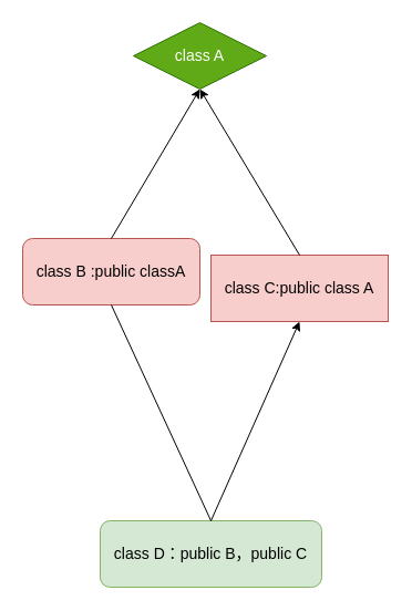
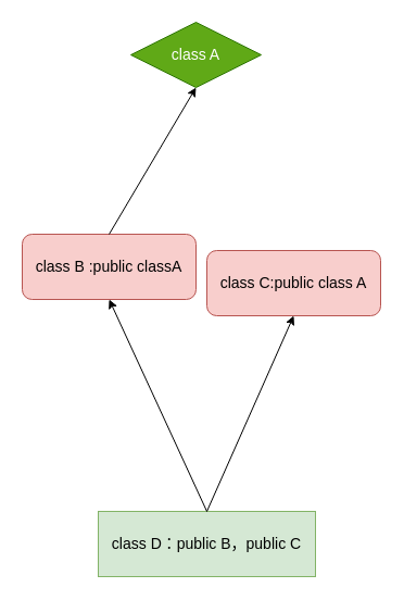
- <mxCell id="7" value="" style="endArrow=classic;html=1;rounded=0;fontSize=14;entryX=0.5;entryY=1;entryDx=0;entryDy=0;exitX=0.5;exitY=0;exitDx=0;exitDy=0;" edge="1" parent="1" source="4" target="5"><mxGeometry width="50" height="50" relative="1" as="geometry"><mxPoint x="290" y="230" as="sourcePoint" /><mxPoint x="369.04" y="119" as="targetPoint" /></mxGeometry></mxCell>
- <mxCell id="4" value="&lt;font style=&quot;font-size: 14px;&quot;&gt;class C:public class A&lt;/font&gt;" style="whiteSpace=wrap;html=1;fillColor=#f8cecc;strokeColor=#b85450;rounded=0;" vertex="1" parent="1"><mxGeometry x="190" y="230" width="160" height="60" as="geometry" /></mxCell>
+ <mxCell id="4" value="&lt;font style=&quot;font-size: 14px;&quot;&gt;class C:public class A&lt;/font&gt;" style="rounded=1;whiteSpace=wrap;html=1;fillColor=#f8cecc;strokeColor=#b85450;" vertex="1" parent="1"><mxGeometry x="190" y="230" width="160" height="60" as="geometry" /></mxCell>
- <mxCell id="8" value="" style="endArrow=none;html=1;rounded=0;fontSize=14;entryX=0.5;entryY=1;entryDx=0;entryDy=0;exitX=0.5;exitY=0;exitDx=0;exitDy=0;" edge="1" parent="1" source="2" target="3"><mxGeometry width="50" height="50" relative="1" as="geometry"><mxPoint x="230" y="280" as="sourcePoint" /><mxPoint x="280" y="230" as="targetPoint" /></mxGeometry></mxCell>
+ <mxCell id="8" value="" style="endArrow=classic;html=1;rounded=0;fontSize=14;entryX=0.5;entryY=1;entryDx=0;entryDy=0;exitX=0.5;exitY=0;exitDx=0;exitDy=0;" edge="1" parent="1" source="2" target="3"><mxGeometry width="50" height="50" relative="1" as="geometry"><mxPoint x="230" y="280" as="sourcePoint" /><mxPoint x="280" y="230" as="targetPoint" /></mxGeometry></mxCell>
- <mxCell id="2" value="&lt;font style=&quot;font-size: 14px;&quot;&gt;class D：public B，public C&lt;/font&gt;" style="rounded=1;whiteSpace=wrap;html=1;fillColor=#d5e8d4;strokeColor=#82b366;" vertex="1" parent="1"><mxGeometry x="90" y="470" width="200" height="60" as="geometry" /></mxCell>
+ <mxCell id="2" value="&lt;font style=&quot;font-size: 14px;&quot;&gt;class D：public B，public C&lt;/font&gt;" style="whiteSpace=wrap;html=1;fillColor=#d5e8d4;strokeColor=#82b366;rounded=0;" vertex="1" parent="1"><mxGeometry x="90" y="470" width="200" height="60" as="geometry" /></mxCell>
